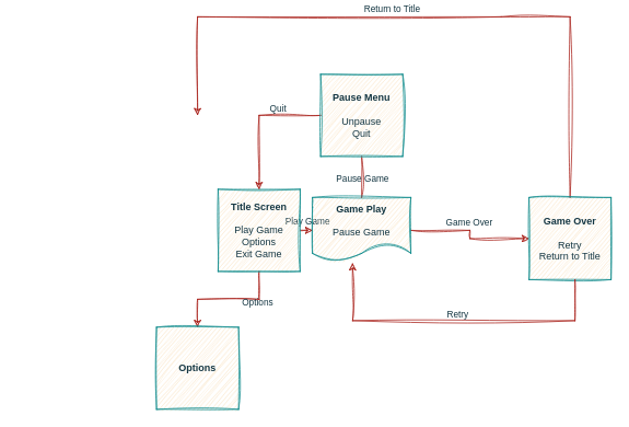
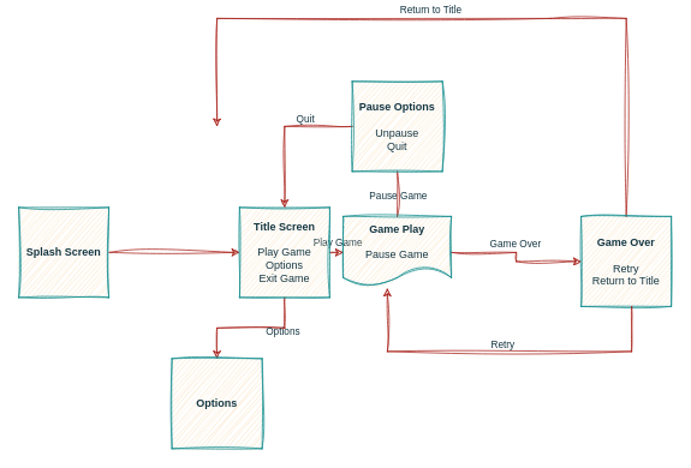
- <mxCell id="17" value="&lt;div&gt;&lt;b&gt;Pause Menu&lt;/b&gt;&lt;/div&gt;&lt;div&gt;&lt;b&gt;&lt;br&gt;&lt;/b&gt;&lt;/div&gt;&lt;div&gt;Unpause&lt;/div&gt;&lt;div&gt;Quit&lt;br&gt;&lt;/div&gt;" style="whiteSpace=wrap;html=1;aspect=fixed;sketch=1;curveFitting=1;jiggle=2;rounded=0;labelBackgroundColor=none;fillColor=#FAE5C7;strokeColor=#0F8B8D;fontColor=#143642;" vertex="1" parent="1"><mxGeometry x="390" y="90" width="100" height="100" as="geometry" /></mxCell>
+ <mxCell id="17" value="&lt;div&gt;&lt;b&gt;Pause Options&lt;/b&gt;&lt;/div&gt;&lt;div&gt;&lt;b&gt;&lt;br&gt;&lt;/b&gt;&lt;/div&gt;&lt;div&gt;Unpause&lt;/div&gt;&lt;div&gt;Quit&lt;br&gt;&lt;/div&gt;" style="whiteSpace=wrap;html=1;aspect=fixed;sketch=1;curveFitting=1;jiggle=2;rounded=0;labelBackgroundColor=none;fillColor=#FAE5C7;strokeColor=#0F8B8D;fontColor=#143642;" vertex="1" parent="1"><mxGeometry x="390" y="90" width="100" height="100" as="geometry" /></mxCell>
+ <mxCell id="3" value="&lt;b&gt;Splash Screen&lt;/b&gt;" style="whiteSpace=wrap;html=1;aspect=fixed;sketch=1;curveFitting=1;jiggle=2;rounded=0;labelBackgroundColor=none;fillColor=#FAE5C7;strokeColor=#0F8B8D;fontColor=#143642;" vertex="1" parent="1"><mxGeometry x="20" y="230" width="100" height="100" as="geometry" /></mxCell>
+ <mxCell id="2" style="edgeStyle=orthogonalEdgeStyle;rounded=0;orthogonalLoop=1;jettySize=auto;html=1;exitX=1;exitY=0.5;exitDx=0;exitDy=0;sketch=1;curveFitting=1;jiggle=2;labelBackgroundColor=none;strokeColor=#A8201A;fontColor=default;" edge="1" parent="1" source="3" target="8"><mxGeometry relative="1" as="geometry" /></mxCell>
